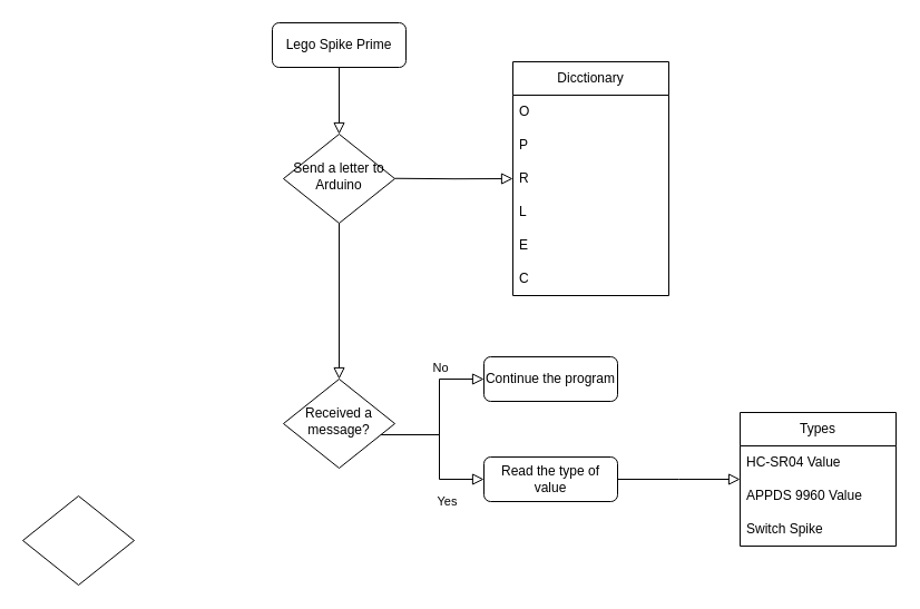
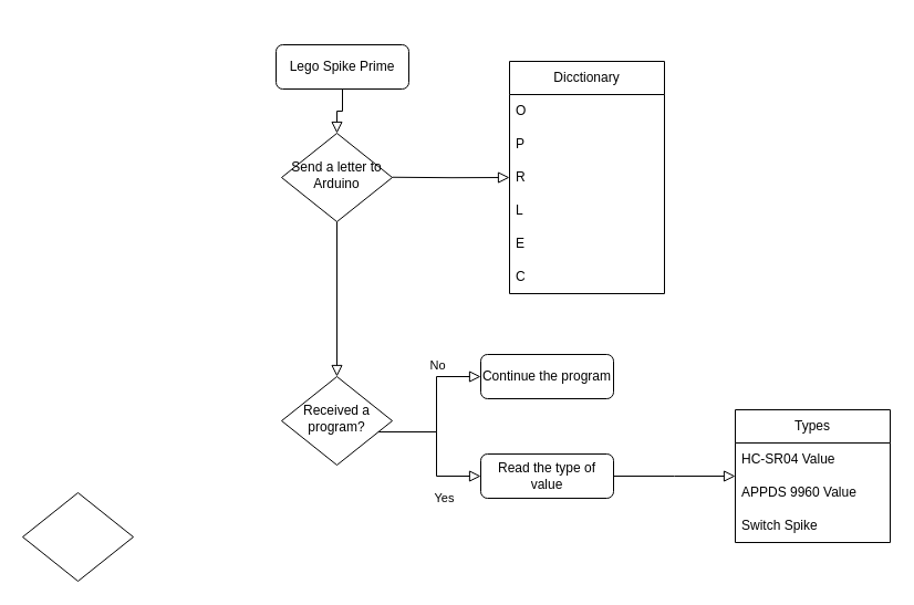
- <mxCell id="2" value="Lego Spike Prime" style="rounded=1;whiteSpace=wrap;html=1;fontSize=12;glass=0;strokeWidth=1;shadow=0;" parent="1" vertex="1"><mxGeometry x="244" y="20" width="120" height="40" as="geometry" /></mxCell>
+ <mxCell id="2" value="Lego Spike Prime" style="rounded=1;whiteSpace=wrap;html=1;fontSize=12;glass=0;strokeWidth=1;shadow=0;" parent="1" vertex="1"><mxGeometry x="249" y="40" width="120" height="40" as="geometry" /></mxCell>
- <mxCell id="23" value="Received a message?" style="rhombus;whiteSpace=wrap;html=1;shadow=0;fontFamily=Helvetica;fontSize=12;align=center;strokeWidth=1;spacing=6;spacingTop=-4;" vertex="1" parent="1"><mxGeometry x="254" y="340" width="100" height="80" as="geometry" /></mxCell>
+ <mxCell id="23" value="Received a program?" style="rhombus;whiteSpace=wrap;html=1;shadow=0;fontFamily=Helvetica;fontSize=12;align=center;strokeWidth=1;spacing=6;spacingTop=-4;" vertex="1" parent="1"><mxGeometry x="254" y="340" width="100" height="80" as="geometry" /></mxCell>
